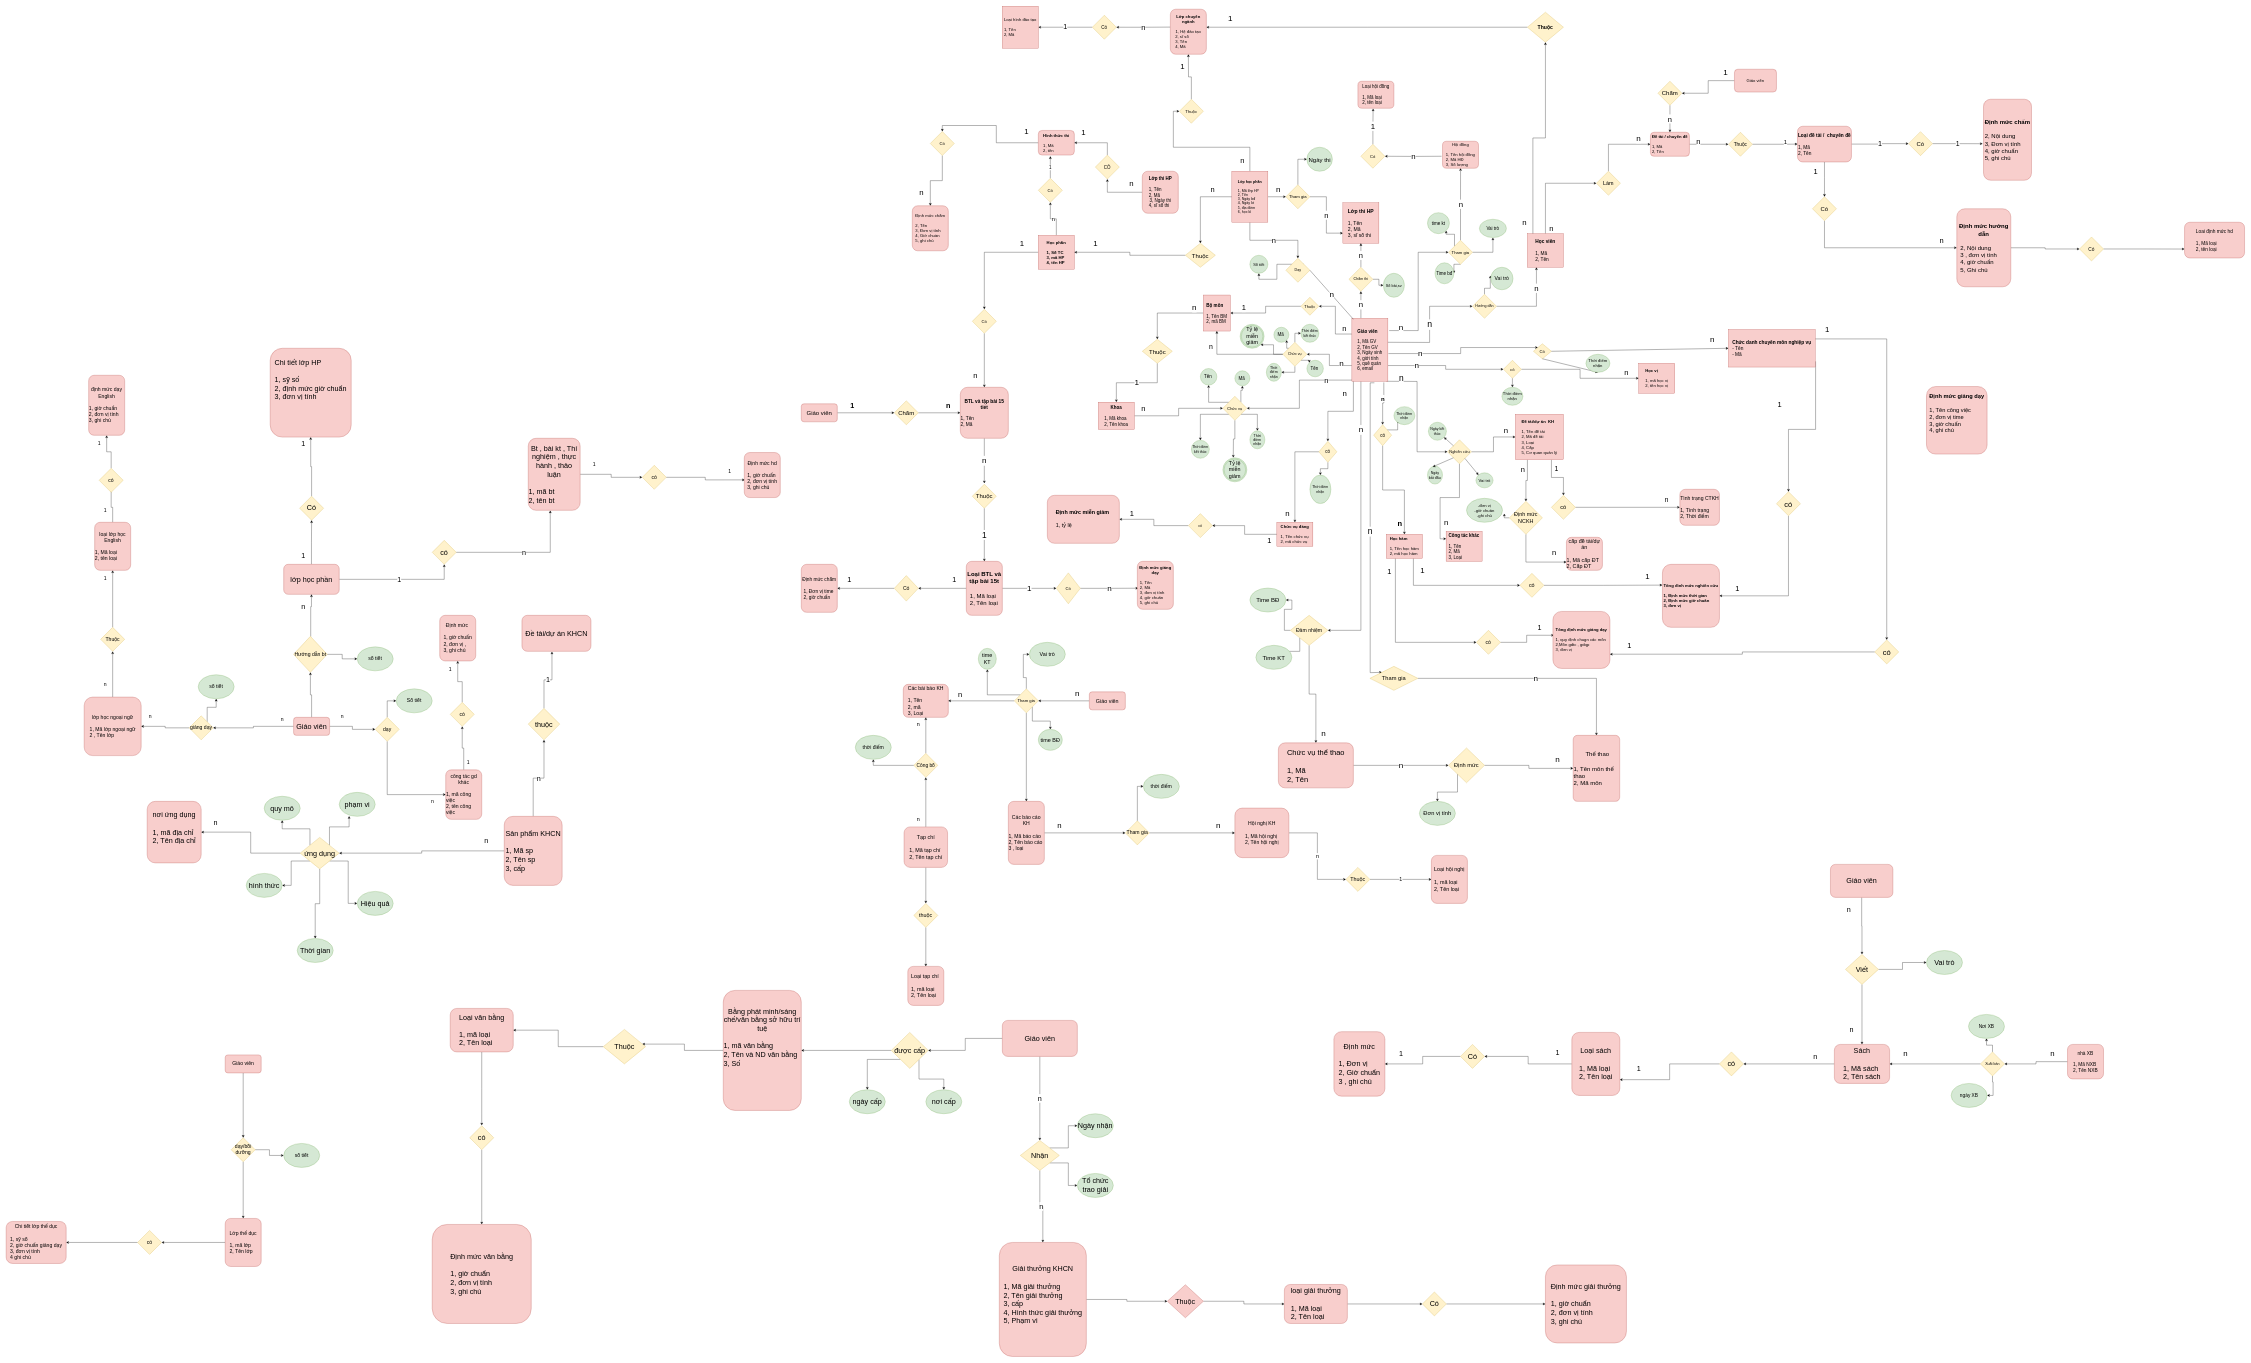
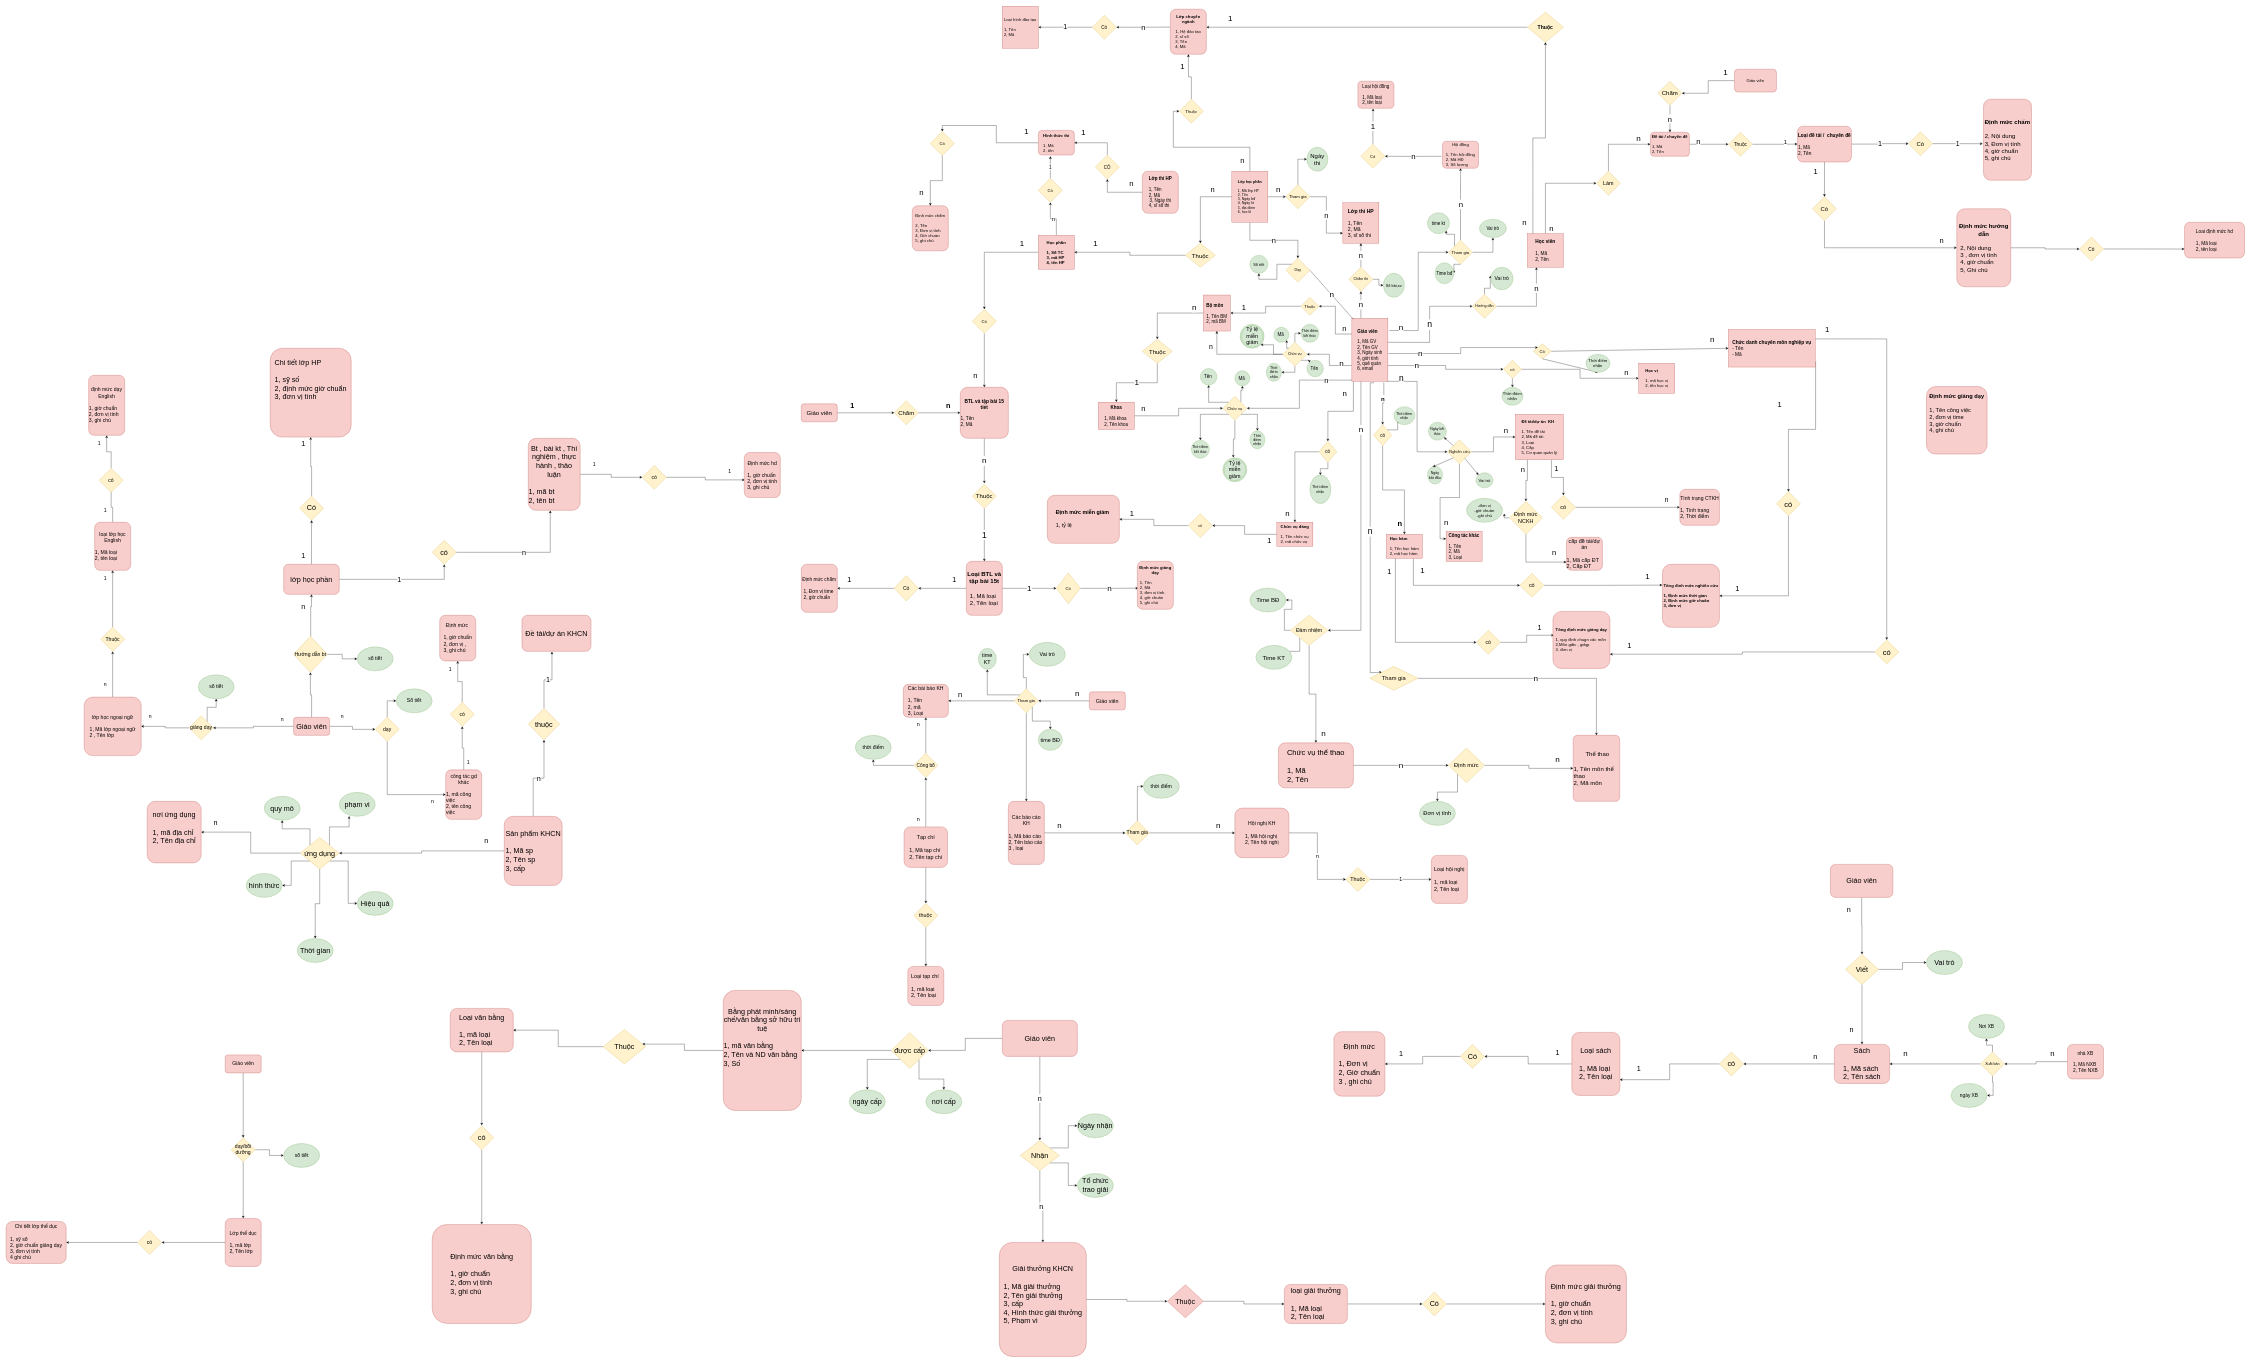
- <mxCell id="177" value="Ngày thi" style="ellipse;whiteSpace=wrap;html=1;fontSize=20;fillColor=#d5e8d4;strokeColor=#82b366;" parent="1" vertex="1"><mxGeometry x="4355" y="490" width="85" height="80" as="geometry" /></mxCell>
+ <mxCell id="177" value="Ngày thi" style="ellipse;whiteSpace=wrap;html=1;fontSize=20;fillColor=#d5e8d4;strokeColor=#82b366;" parent="1" vertex="1"><mxGeometry x="4355" y="490" width="70" height="80" as="geometry" /></mxCell>
